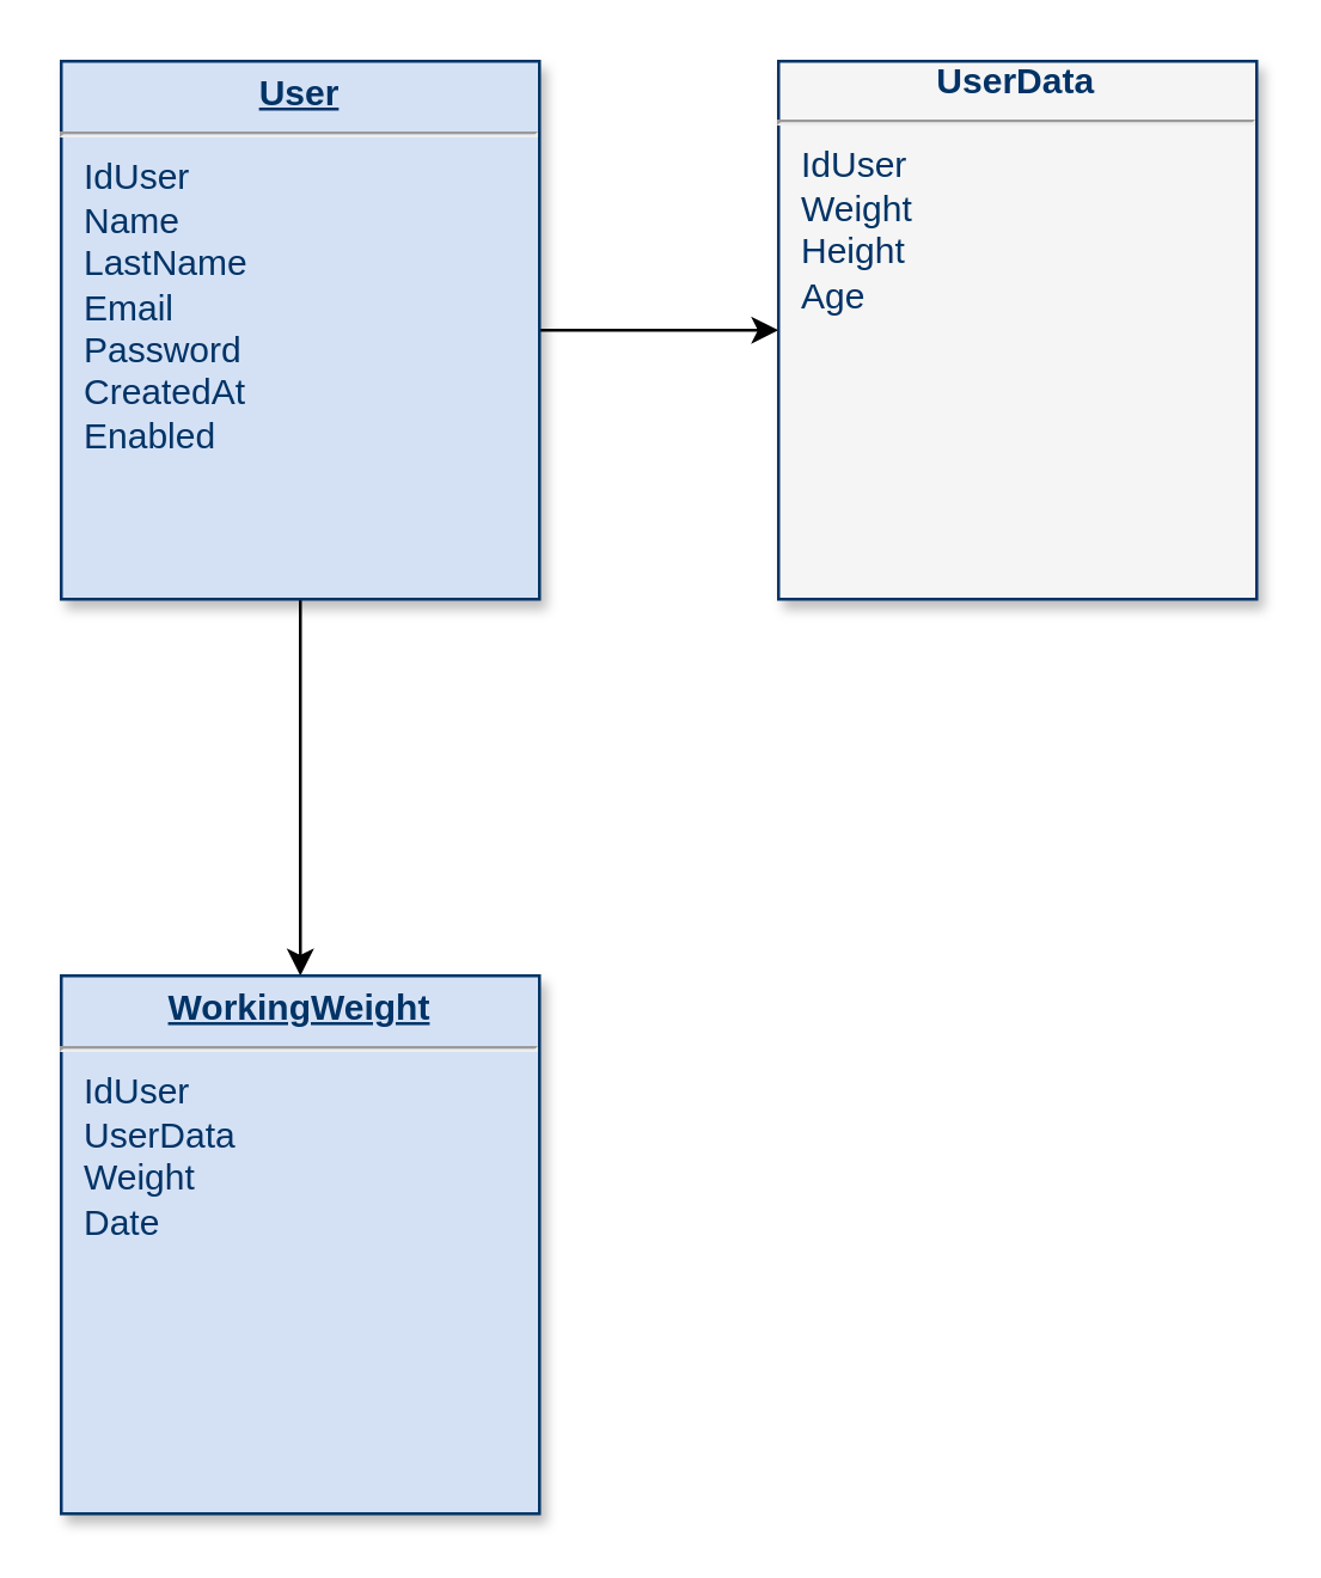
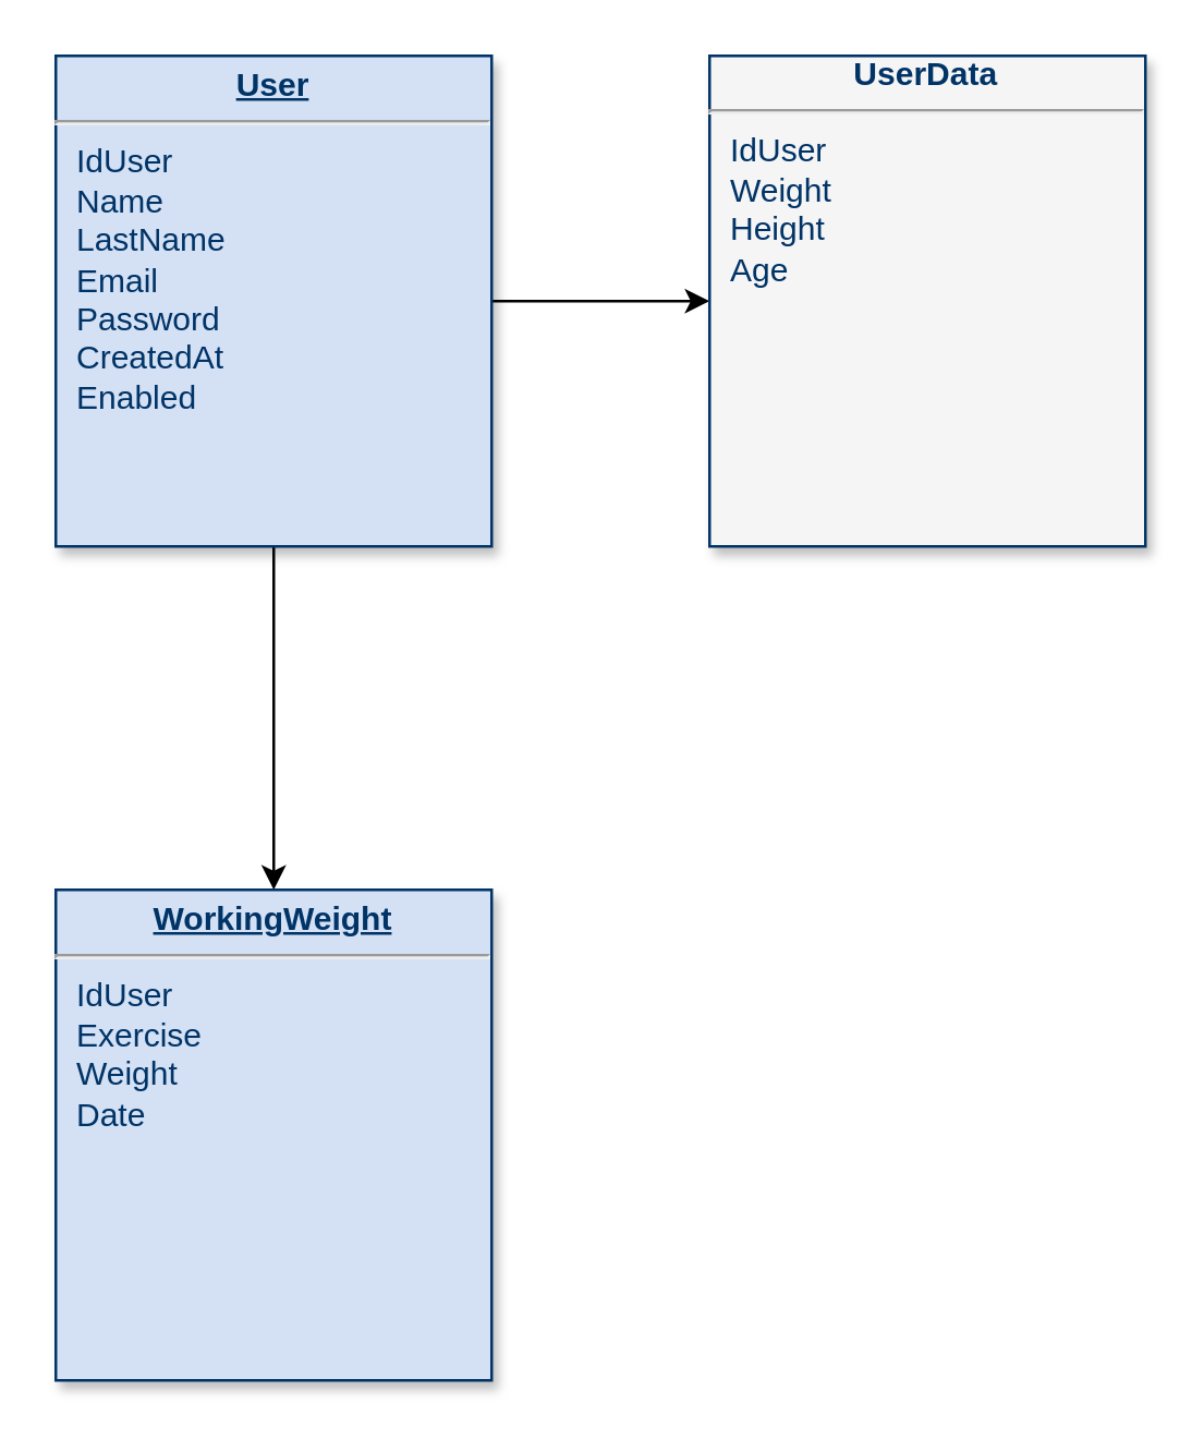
- <mxCell id="6" value="&lt;p style=&quot;margin: 4px 0px 0px; text-align: center; text-decoration: underline;&quot;&gt;&lt;strong&gt;WorkingWeight&lt;/strong&gt;&lt;/p&gt;&lt;hr&gt;&lt;p style=&quot;margin: 0px; margin-left: 8px;&quot;&gt;IdUser&lt;/p&gt;&lt;p style=&quot;margin: 0px; margin-left: 8px;&quot;&gt;UserData&lt;/p&gt;&lt;p style=&quot;margin: 0px; margin-left: 8px;&quot;&gt;Weight&lt;/p&gt;&lt;p style=&quot;margin: 0px; margin-left: 8px;&quot;&gt;Date&lt;/p&gt;" style="verticalAlign=top;align=left;overflow=fill;fontSize=12;fontFamily=Helvetica;html=1;strokeColor=#003366;shadow=1;fillColor=#D4E1F5;fontColor=#003366" vertex="1" parent="1"><mxGeometry x="20" y="326" width="160.0" height="180" as="geometry" /></mxCell>
+ <mxCell id="6" value="&lt;p style=&quot;margin: 4px 0px 0px; text-align: center; text-decoration: underline;&quot;&gt;&lt;strong&gt;WorkingWeight&lt;/strong&gt;&lt;/p&gt;&lt;hr&gt;&lt;p style=&quot;margin: 0px; margin-left: 8px;&quot;&gt;IdUser&lt;/p&gt;&lt;p style=&quot;margin: 0px; margin-left: 8px;&quot;&gt;Exercise&lt;/p&gt;&lt;p style=&quot;margin: 0px; margin-left: 8px;&quot;&gt;Weight&lt;/p&gt;&lt;p style=&quot;margin: 0px; margin-left: 8px;&quot;&gt;Date&lt;/p&gt;" style="verticalAlign=top;align=left;overflow=fill;fontSize=12;fontFamily=Helvetica;html=1;strokeColor=#003366;shadow=1;fillColor=#D4E1F5;fontColor=#003366" vertex="1" parent="1"><mxGeometry x="20" y="326" width="160.0" height="180" as="geometry" /></mxCell>
